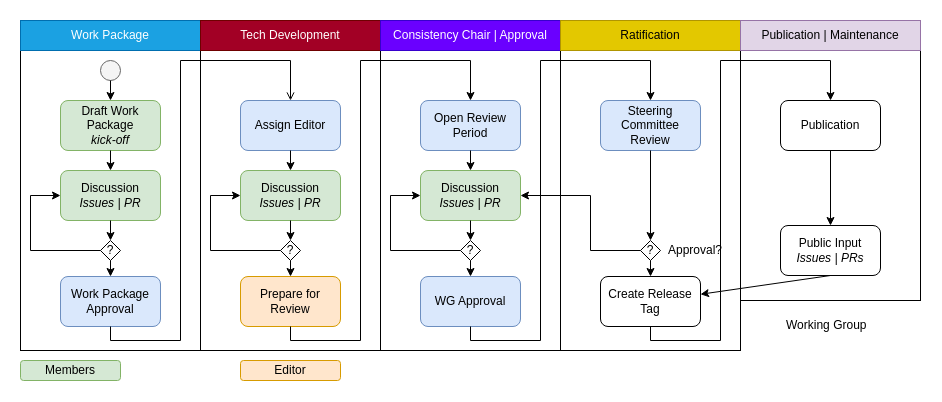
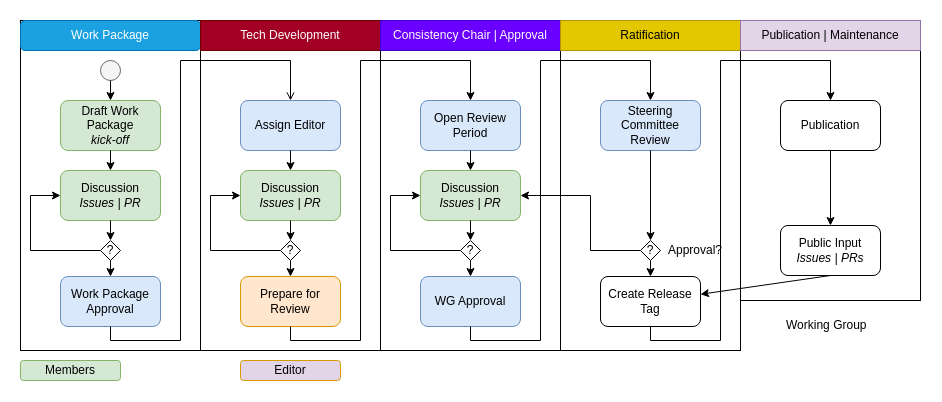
- <mxCell id="7" value="Work Package" style="rounded=0;whiteSpace=wrap;html=1;fillColor=#1ba1e2;strokeColor=#006EAF;fontColor=#ffffff;" vertex="1" parent="1"><mxGeometry x="20" y="20" width="180" height="30" as="geometry" /></mxCell>
+ <mxCell id="7" value="Work Package" style="whiteSpace=wrap;html=1;fillColor=#1ba1e2;strokeColor=#006EAF;fontColor=#ffffff;rounded=1;" vertex="1" parent="1"><mxGeometry x="20" y="20" width="180" height="30" as="geometry" /></mxCell>
- <mxCell id="54" value="Editor" style="rounded=1;whiteSpace=wrap;html=1;fillColor=#ffe6cc;strokeColor=#d79b00;" vertex="1" parent="1"><mxGeometry x="240" y="360" width="100" height="20" as="geometry" /></mxCell>
+ <mxCell id="54" value="Editor" style="rounded=1;whiteSpace=wrap;html=1;fillColor=#e1d5e7;strokeColor=#d79b00;" vertex="1" parent="1"><mxGeometry x="240" y="360" width="100" height="20" as="geometry" /></mxCell>
